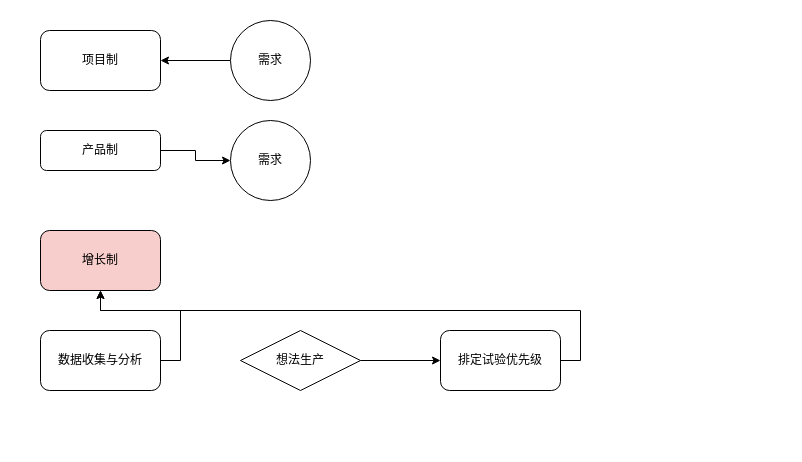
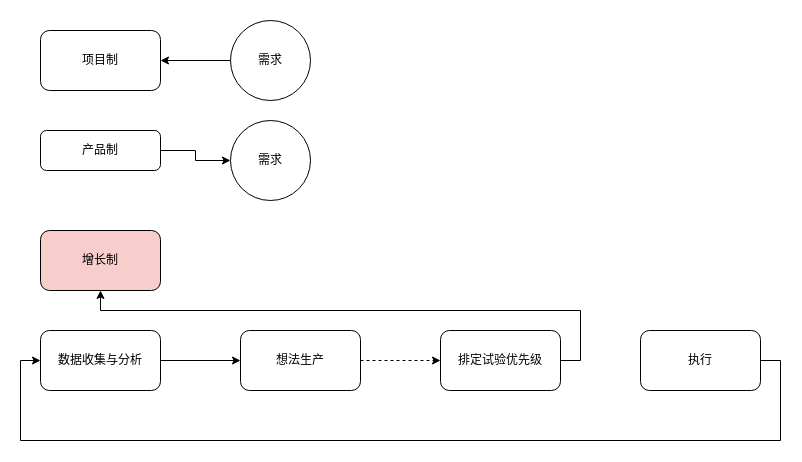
- <mxCell id="9" style="edgeStyle=orthogonalEdgeStyle;rounded=0;orthogonalLoop=1;jettySize=auto;html=1;exitX=1;exitY=0.5;exitDx=0;exitDy=0;" edge="1" parent="1" source="10" target="6"><mxGeometry relative="1" as="geometry" /></mxCell>
+ <mxCell id="9" style="edgeStyle=orthogonalEdgeStyle;rounded=0;orthogonalLoop=1;jettySize=auto;html=1;exitX=1;exitY=0.5;exitDx=0;exitDy=0;entryX=0;entryY=0.5;entryDx=0;entryDy=0;" edge="1" parent="1" source="10" target="12"><mxGeometry relative="1" as="geometry" /></mxCell>
- <mxCell id="12" value="想法生产" style="rhombus;whiteSpace=wrap;html=1;" vertex="1" parent="1"><mxGeometry x="240" y="330" width="120" height="60" as="geometry" /></mxCell>
+ <mxCell id="12" value="想法生产" style="rounded=1;whiteSpace=wrap;html=1;" vertex="1" parent="1"><mxGeometry x="240" y="330" width="120" height="60" as="geometry" /></mxCell>
- <mxCell id="11" style="edgeStyle=orthogonalEdgeStyle;rounded=0;orthogonalLoop=1;jettySize=auto;html=1;exitX=1;exitY=0.5;exitDx=0;exitDy=0;" edge="1" parent="1" source="12" target="14"><mxGeometry relative="1" as="geometry" /></mxCell>
+ <mxCell id="11" style="edgeStyle=orthogonalEdgeStyle;rounded=0;orthogonalLoop=1;jettySize=auto;html=1;exitX=1;exitY=0.5;exitDx=0;exitDy=0;dashed=1;" edge="1" parent="1" source="12" target="14"><mxGeometry relative="1" as="geometry" /></mxCell>
+ <mxCell id="16" value="执行" style="rounded=1;whiteSpace=wrap;html=1;" vertex="1" parent="1"><mxGeometry x="640" y="330" width="120" height="60" as="geometry" /></mxCell>
+ <mxCell id="15" style="edgeStyle=orthogonalEdgeStyle;rounded=0;orthogonalLoop=1;jettySize=auto;html=1;exitX=1;exitY=0.5;exitDx=0;exitDy=0;entryX=0;entryY=0.5;entryDx=0;entryDy=0;" edge="1" parent="1" source="16" target="10"><mxGeometry relative="1" as="geometry"><Array as="points"><mxPoint x="780" y="360" /><mxPoint x="780" y="440" /><mxPoint x="20" y="440" /><mxPoint x="20" y="360" /></Array></mxGeometry></mxCell>
